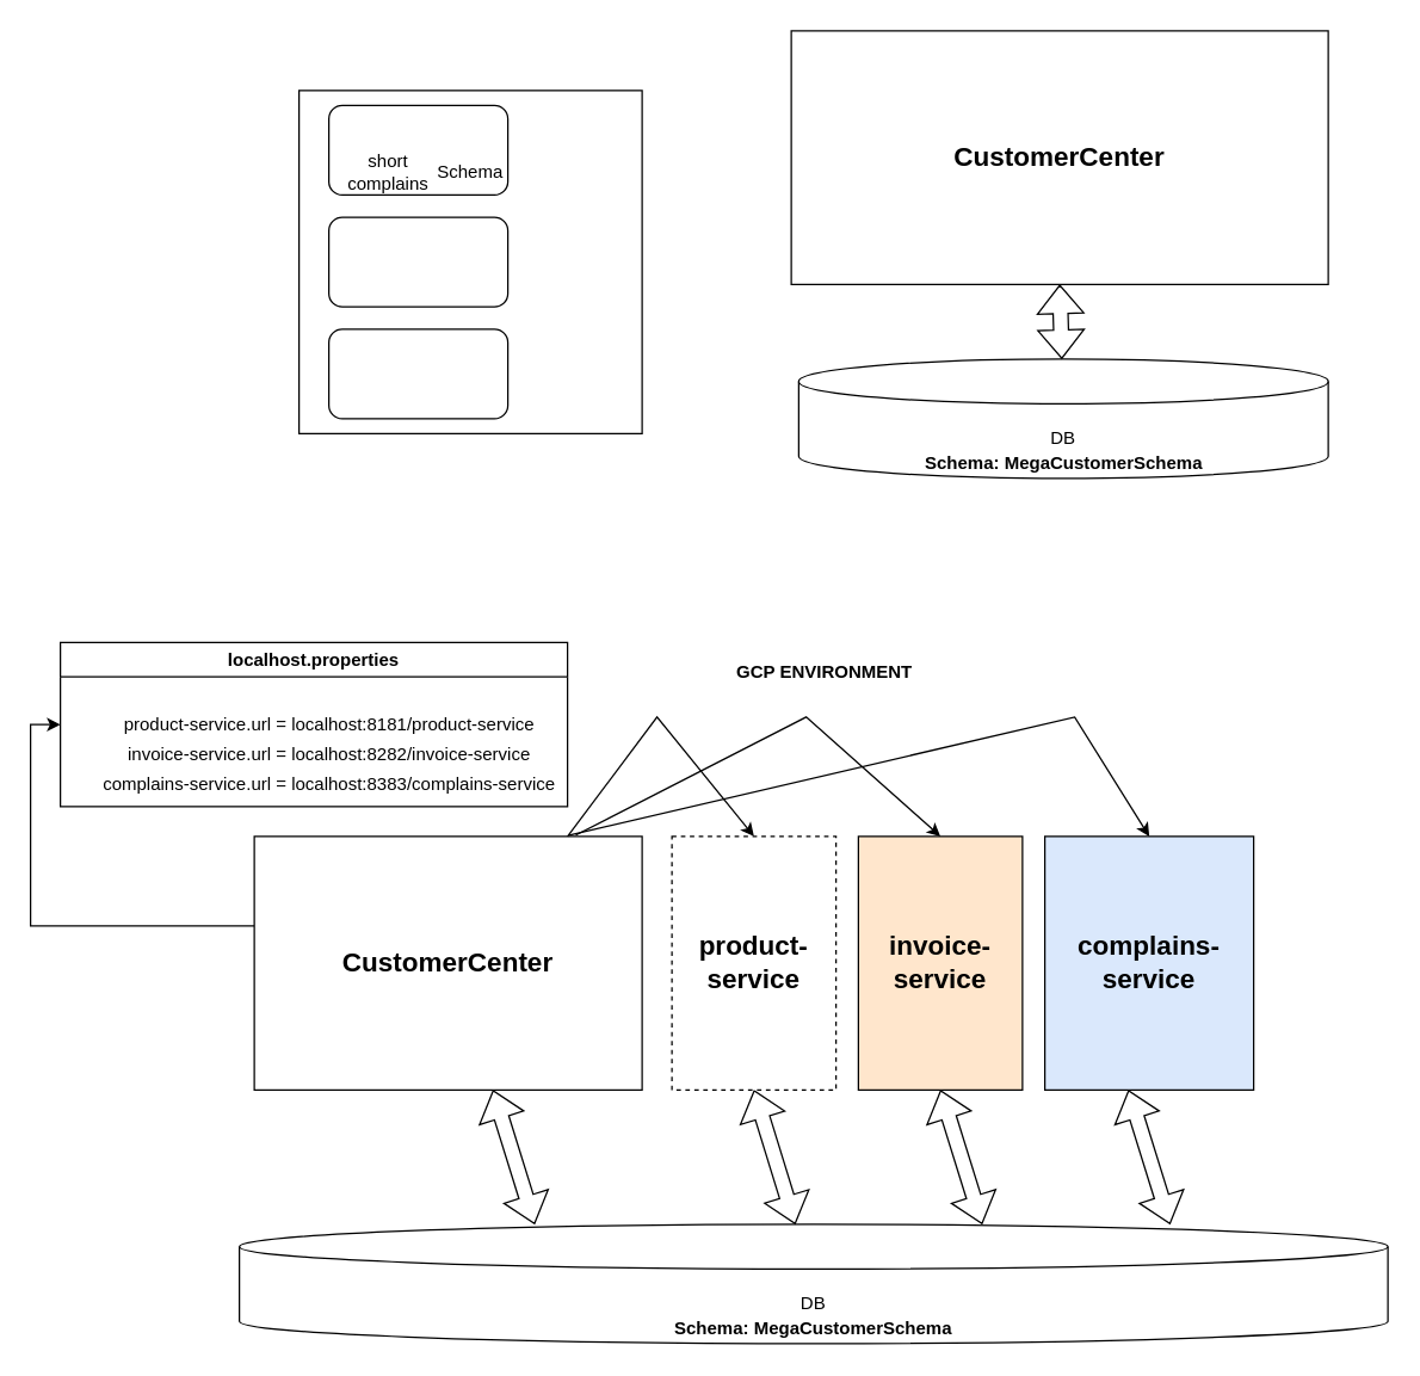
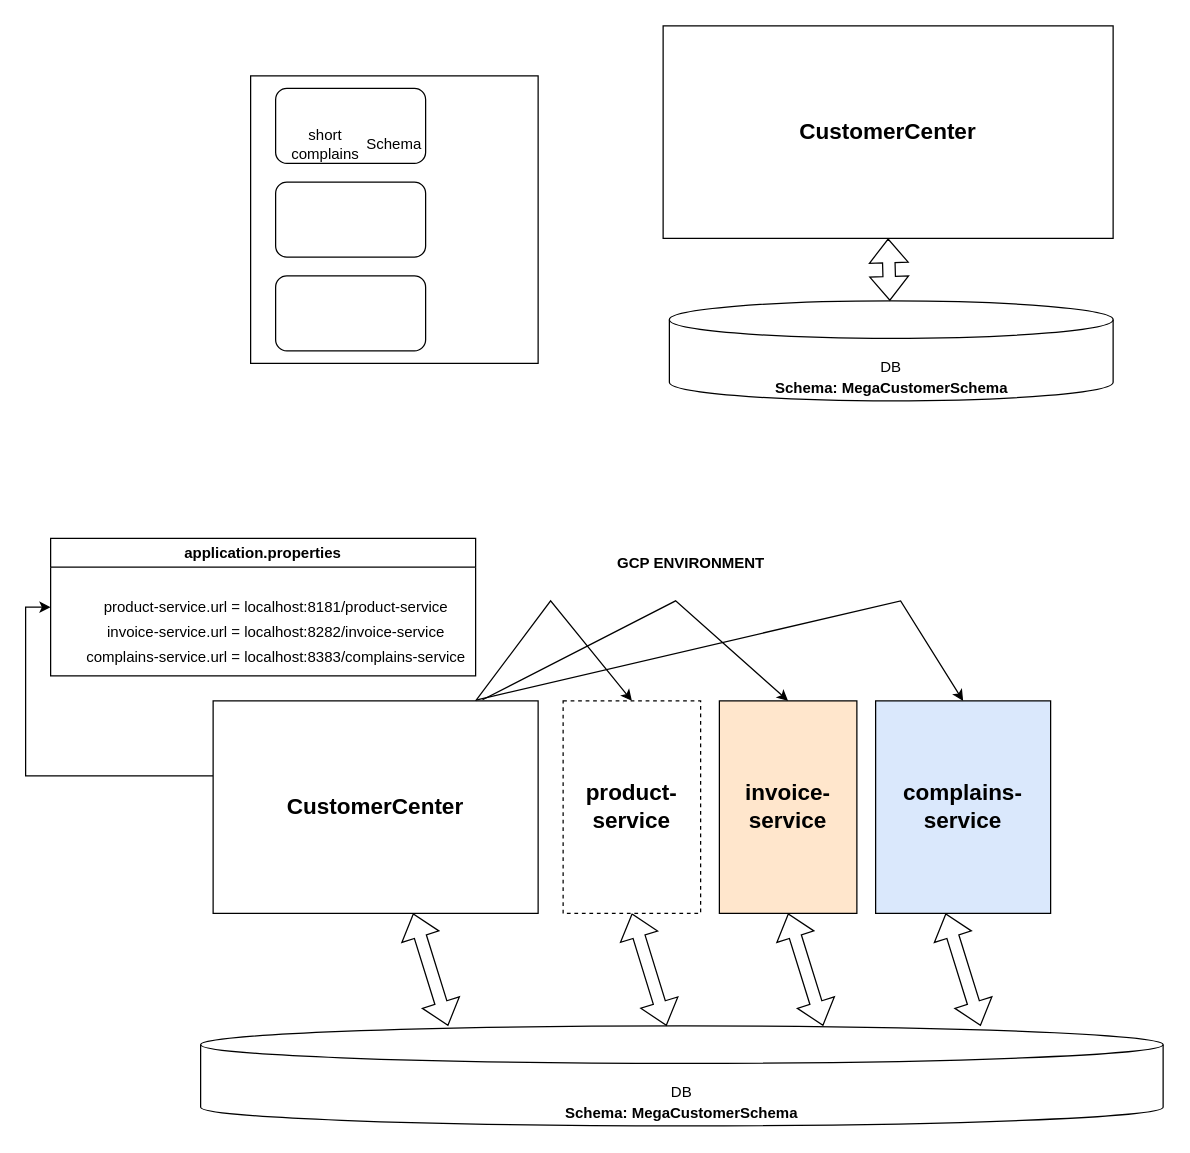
- <mxCell id="26" value="localhost.properties" style="swimlane;whiteSpace=wrap;html=1;" vertex="1" parent="1"><mxGeometry x="40" y="430" width="340" height="110" as="geometry" /></mxCell>
+ <mxCell id="26" value="application.properties" style="swimlane;whiteSpace=wrap;html=1;" vertex="1" parent="1"><mxGeometry x="40" y="430" width="340" height="110" as="geometry" /></mxCell>
